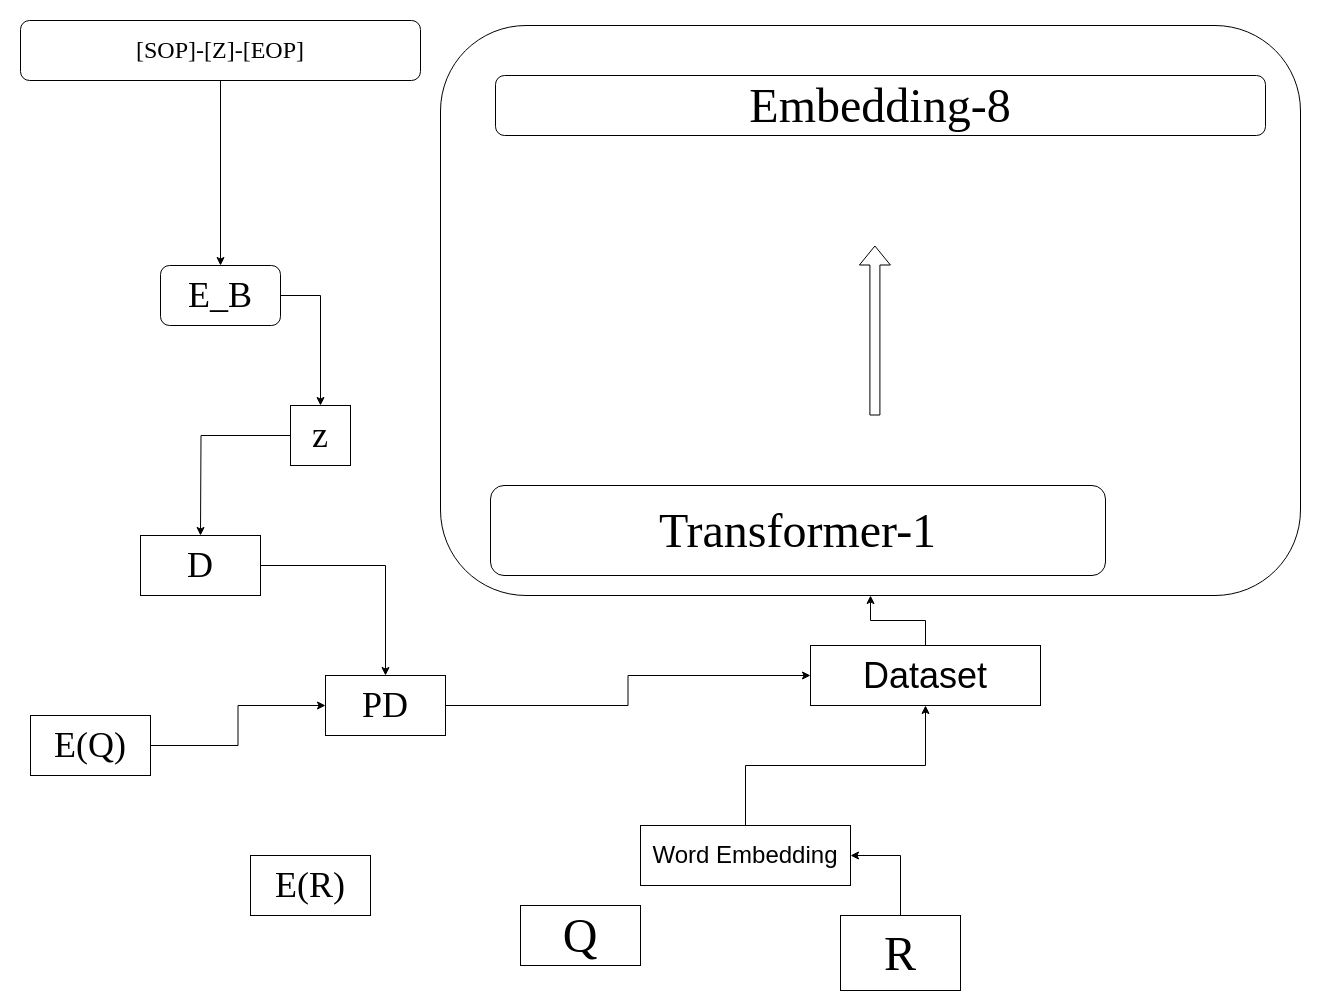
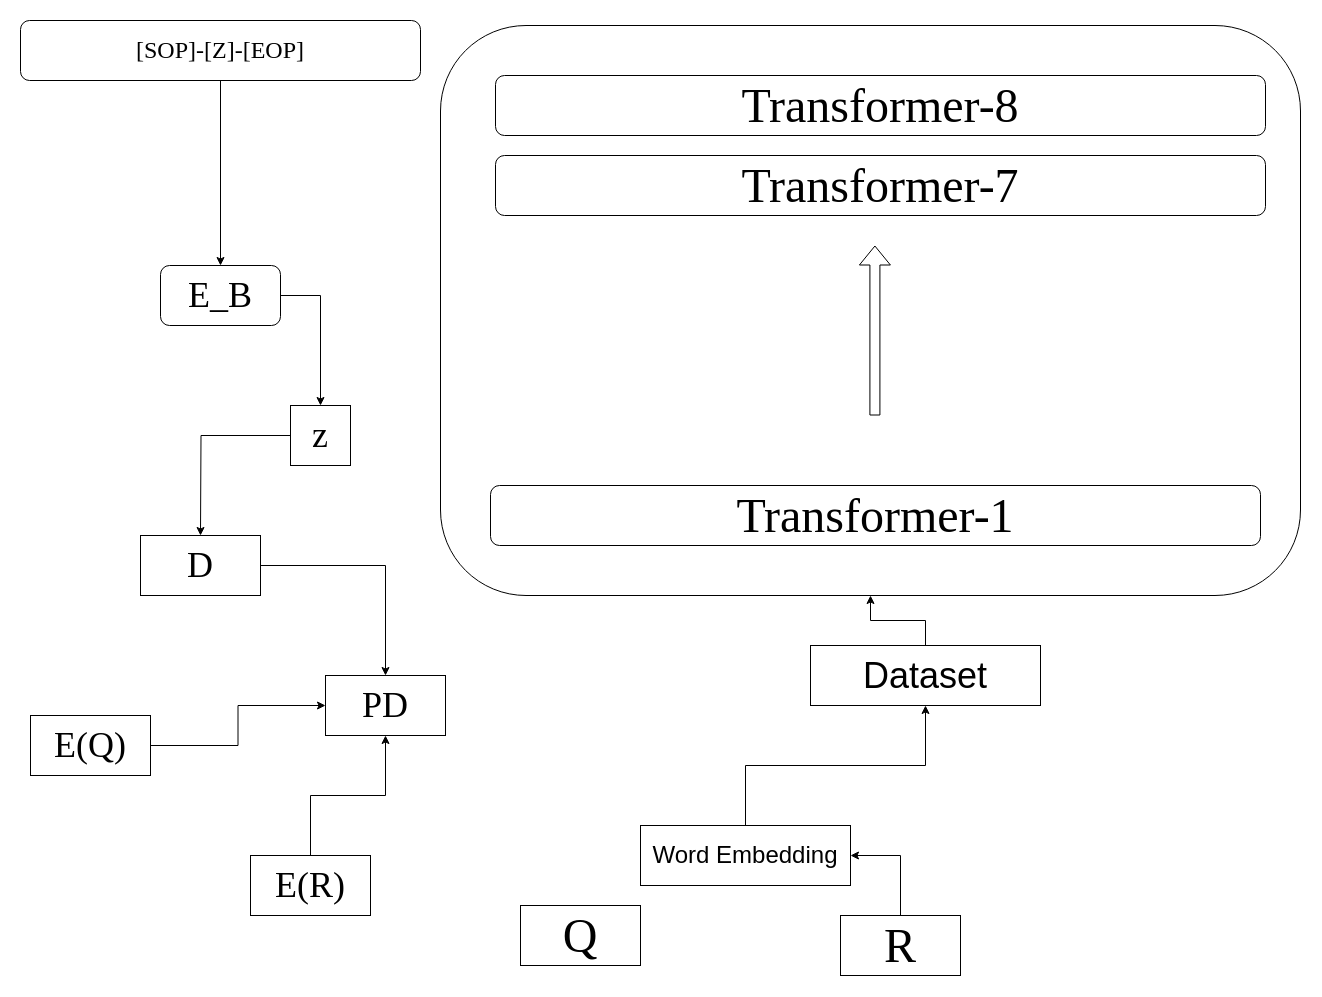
- <mxCell id="5" value="&lt;font face=&quot;Georgia&quot; style=&quot;font-size: 48px;&quot;&gt;Embedding-8&lt;/font&gt;" style="rounded=1;whiteSpace=wrap;html=1;" vertex="1" parent="1"><mxGeometry x="495" y="75" width="770" height="60" as="geometry" /></mxCell>
+ <mxCell id="5" value="&lt;font face=&quot;Georgia&quot; style=&quot;font-size: 48px;&quot;&gt;Transformer-8&lt;/font&gt;" style="rounded=1;whiteSpace=wrap;html=1;" vertex="1" parent="1"><mxGeometry x="495" y="75" width="770" height="60" as="geometry" /></mxCell>
+ <mxCell id="4" value="&lt;font face=&quot;Georgia&quot; style=&quot;font-size: 48px;&quot;&gt;Transformer-7&lt;/font&gt;" style="rounded=1;whiteSpace=wrap;html=1;" vertex="1" parent="1"><mxGeometry x="495" y="155" width="770" height="60" as="geometry" /></mxCell>
- <mxCell id="3" value="&lt;font face=&quot;Georgia&quot; style=&quot;font-size: 48px;&quot;&gt;Transformer-1&lt;/font&gt;" style="rounded=1;whiteSpace=wrap;html=1;" vertex="1" parent="1"><mxGeometry x="490" y="485" width="615" height="90" as="geometry" /></mxCell>
+ <mxCell id="3" value="&lt;font face=&quot;Georgia&quot; style=&quot;font-size: 48px;&quot;&gt;Transformer-1&lt;/font&gt;" style="rounded=1;whiteSpace=wrap;html=1;" vertex="1" parent="1"><mxGeometry x="490" y="485" width="770" height="60" as="geometry" /></mxCell>
- <mxCell id="11" value="" style="edgeStyle=orthogonalEdgeStyle;rounded=0;orthogonalLoop=1;jettySize=auto;html=1;" edge="1" parent="1" source="12" target="14"><mxGeometry relative="1" as="geometry" /></mxCell>
+ <mxCell id="21" style="edgeStyle=orthogonalEdgeStyle;rounded=0;orthogonalLoop=1;jettySize=auto;html=1;entryX=0.5;entryY=1;entryDx=0;entryDy=0;" edge="1" parent="1" source="22" target="12"><mxGeometry relative="1" as="geometry" /></mxCell>
- <mxCell id="8" value="&lt;font style=&quot;font-size: 48px;&quot; face=&quot;Georgia&quot;&gt;R&lt;/font&gt;" style="rounded=0;whiteSpace=wrap;html=1;" vertex="1" parent="1"><mxGeometry x="840" y="915" width="120" height="75" as="geometry" /></mxCell>
+ <mxCell id="8" value="&lt;font style=&quot;font-size: 48px;&quot; face=&quot;Georgia&quot;&gt;R&lt;/font&gt;" style="rounded=0;whiteSpace=wrap;html=1;" vertex="1" parent="1"><mxGeometry x="840" y="915" width="120" height="60" as="geometry" /></mxCell>
